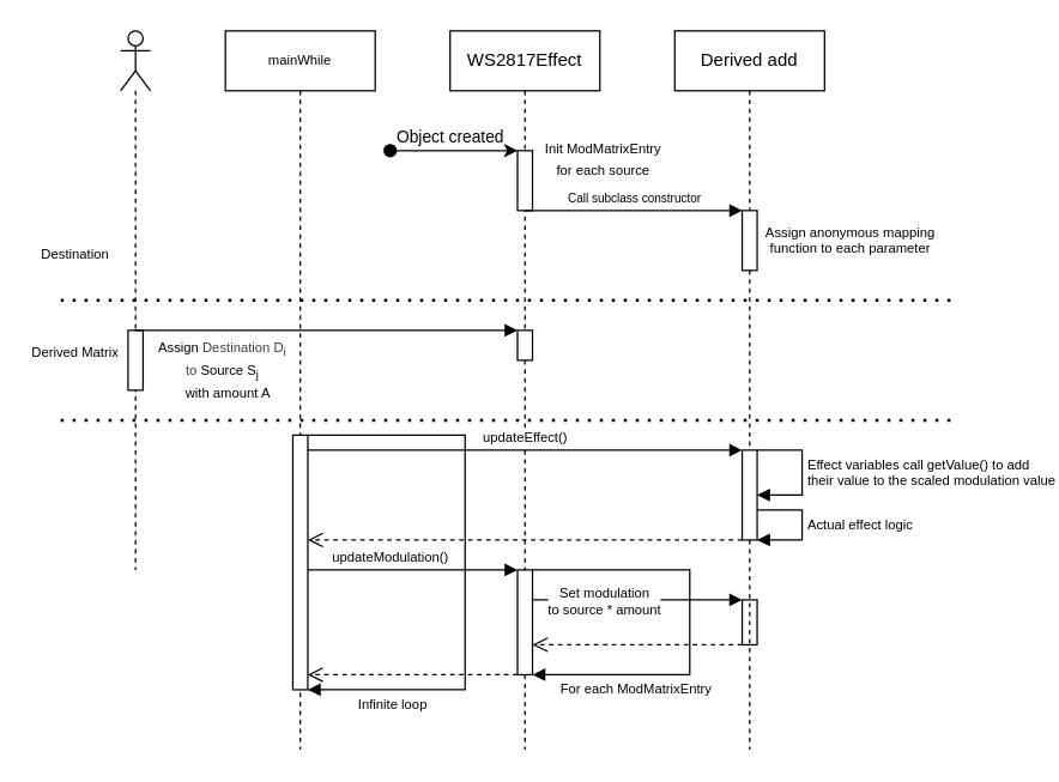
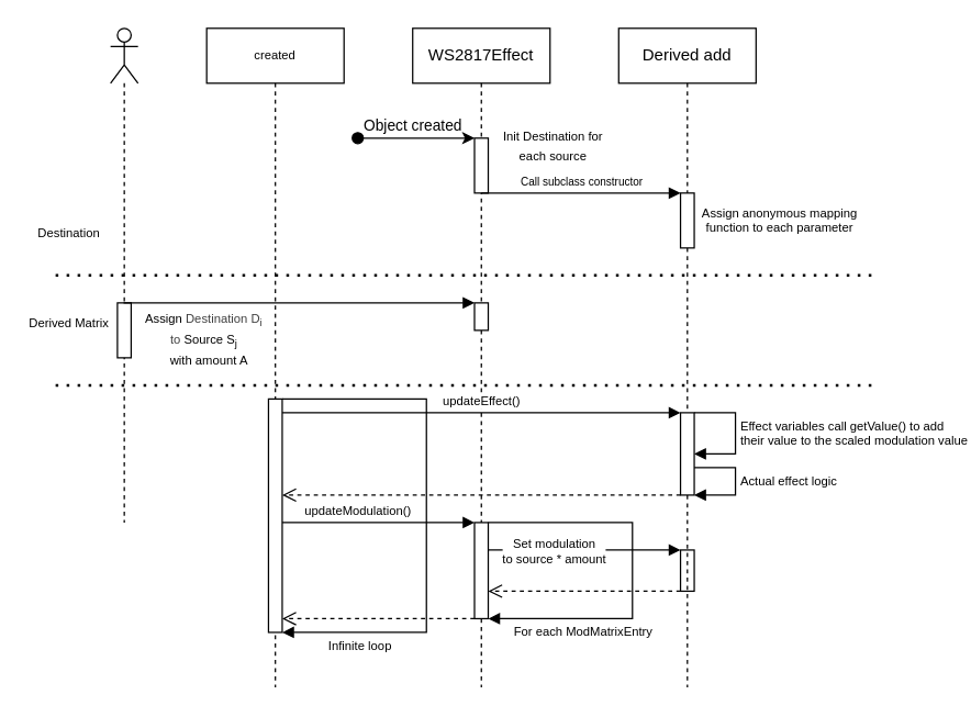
- <mxCell id="24" value="mainWhile" style="shape=umlLifeline;perimeter=lifelinePerimeter;whiteSpace=wrap;html=1;container=1;dropTarget=0;collapsible=0;recursiveResize=0;outlineConnect=0;portConstraint=eastwest;newEdgeStyle={&quot;curved&quot;:0,&quot;rounded&quot;:0};rounded=0;align=center;verticalAlign=middle;fontFamily=Helvetica;fontSize=9;fontColor=default;fillColor=none;gradientColor=none;" vertex="1" parent="1"><mxGeometry x="150" y="20" width="100" height="480" as="geometry" /></mxCell>
+ <mxCell id="24" value="created" style="shape=umlLifeline;perimeter=lifelinePerimeter;whiteSpace=wrap;html=1;container=1;dropTarget=0;collapsible=0;recursiveResize=0;outlineConnect=0;portConstraint=eastwest;newEdgeStyle={&quot;curved&quot;:0,&quot;rounded&quot;:0};rounded=0;align=center;verticalAlign=middle;fontFamily=Helvetica;fontSize=9;fontColor=default;fillColor=none;gradientColor=none;" vertex="1" parent="1"><mxGeometry x="150" y="20" width="100" height="480" as="geometry" /></mxCell>
- <mxCell id="18" value="&lt;font style=&quot;font-size: 9px;&quot;&gt;Init ModMatrixEntry for each source&lt;/font&gt;" style="text;html=1;align=center;verticalAlign=middle;whiteSpace=wrap;rounded=0;" vertex="1" parent="1"><mxGeometry x="360" y="90" width="85" height="30" as="geometry" /></mxCell>
+ <mxCell id="18" value="&lt;font style=&quot;font-size: 9px;&quot;&gt;Init Destination for each source&lt;/font&gt;" style="text;html=1;align=center;verticalAlign=middle;whiteSpace=wrap;rounded=0;" vertex="1" parent="1"><mxGeometry x="360" y="90" width="85" height="30" as="geometry" /></mxCell>
